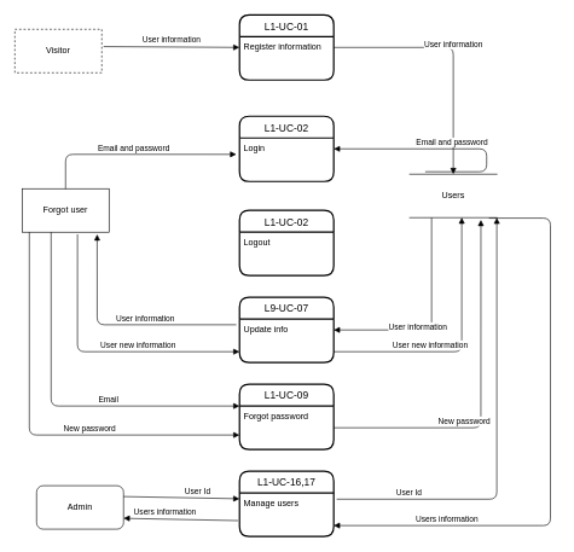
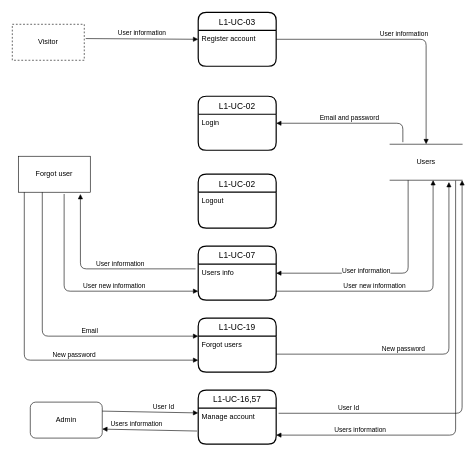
- <mxCell id="2" value="L1-UC-01" style="swimlane;childLayout=stackLayout;horizontal=1;startSize=30;horizontalStack=0;rounded=1;fontSize=14;fontStyle=0;strokeWidth=2;resizeParent=0;resizeLast=1;shadow=0;dashed=0;align=center;" parent="1" vertex="1"><mxGeometry x="330" y="20" width="130" height="90" as="geometry" /></mxCell>
+ <mxCell id="2" value="L1-UC-03" style="swimlane;childLayout=stackLayout;horizontal=1;startSize=30;horizontalStack=0;rounded=1;fontSize=14;fontStyle=0;strokeWidth=2;resizeParent=0;resizeLast=1;shadow=0;dashed=0;align=center;" parent="1" vertex="1"><mxGeometry x="330" y="20" width="130" height="90" as="geometry" /></mxCell>
- <mxCell id="3" value="Register information" style="align=left;strokeColor=none;fillColor=none;spacingLeft=4;fontSize=12;verticalAlign=top;resizable=0;rotatable=0;part=1;" parent="2" vertex="1"><mxGeometry y="30" width="130" height="60" as="geometry" /></mxCell>
+ <mxCell id="3" value="Register account" style="align=left;strokeColor=none;fillColor=none;spacingLeft=4;fontSize=12;verticalAlign=top;resizable=0;rotatable=0;part=1;" parent="2" vertex="1"><mxGeometry y="30" width="130" height="60" as="geometry" /></mxCell>
- <mxCell id="11" value="Email and password" style="html=1;verticalAlign=bottom;endArrow=block;entryX=-0.034;entryY=0.377;entryDx=0;entryDy=0;entryPerimeter=0;edgeStyle=orthogonalEdgeStyle;exitX=0.5;exitY=0;exitDx=0;exitDy=0;" parent="1" source="8" target="10" edge="1"><mxGeometry width="80" relative="1" as="geometry"><mxPoint x="90" y="240" as="sourcePoint" /><mxPoint x="340" y="75" as="targetPoint" /><Array as="points"><mxPoint x="90" y="213" /></Array></mxGeometry></mxCell>
- <mxCell id="7" value="Users" style="shape=partialRectangle;whiteSpace=wrap;html=1;left=0;right=0;fillColor=none;" parent="1" vertex="1"><mxGeometry x="565" y="240" width="120" height="60" as="geometry" /></mxCell>
+ <mxCell id="7" value="Users" style="shape=partialRectangle;whiteSpace=wrap;html=1;left=0;right=0;fillColor=none;" parent="1" vertex="1"><mxGeometry x="650" y="240" width="120" height="60" as="geometry" /></mxCell>
- <mxCell id="15" value="L9-UC-07" style="swimlane;childLayout=stackLayout;horizontal=1;startSize=30;horizontalStack=0;rounded=1;fontSize=14;fontStyle=0;strokeWidth=2;resizeParent=0;resizeLast=1;shadow=0;dashed=0;align=center;" parent="1" vertex="1"><mxGeometry x="330" y="410" width="130" height="90" as="geometry" /></mxCell>
+ <mxCell id="15" value="L1-UC-07" style="swimlane;childLayout=stackLayout;horizontal=1;startSize=30;horizontalStack=0;rounded=1;fontSize=14;fontStyle=0;strokeWidth=2;resizeParent=0;resizeLast=1;shadow=0;dashed=0;align=center;" parent="1" vertex="1"><mxGeometry x="330" y="410" width="130" height="90" as="geometry" /></mxCell>
- <mxCell id="16" value="Update info" style="align=left;strokeColor=none;fillColor=none;spacingLeft=4;fontSize=12;verticalAlign=top;resizable=0;rotatable=0;part=1;" parent="15" vertex="1"><mxGeometry y="30" width="130" height="60" as="geometry" /></mxCell>
+ <mxCell id="16" value="Users info" style="align=left;strokeColor=none;fillColor=none;spacingLeft=4;fontSize=12;verticalAlign=top;resizable=0;rotatable=0;part=1;" parent="15" vertex="1"><mxGeometry y="30" width="130" height="60" as="geometry" /></mxCell>
- <mxCell id="17" value="L1-UC-09" style="swimlane;childLayout=stackLayout;horizontal=1;startSize=30;horizontalStack=0;rounded=1;fontSize=14;fontStyle=0;strokeWidth=2;resizeParent=0;resizeLast=1;shadow=0;dashed=0;align=center;" parent="1" vertex="1"><mxGeometry x="330" y="530" width="130" height="90" as="geometry" /></mxCell>
+ <mxCell id="17" value="L1-UC-19" style="swimlane;childLayout=stackLayout;horizontal=1;startSize=30;horizontalStack=0;rounded=1;fontSize=14;fontStyle=0;strokeWidth=2;resizeParent=0;resizeLast=1;shadow=0;dashed=0;align=center;" parent="1" vertex="1"><mxGeometry x="330" y="530" width="130" height="90" as="geometry" /></mxCell>
- <mxCell id="18" value="Forgot password" style="align=left;strokeColor=none;fillColor=none;spacingLeft=4;fontSize=12;verticalAlign=top;resizable=0;rotatable=0;part=1;" parent="17" vertex="1"><mxGeometry y="30" width="130" height="60" as="geometry" /></mxCell>
+ <mxCell id="18" value="Forgot users" style="align=left;strokeColor=none;fillColor=none;spacingLeft=4;fontSize=12;verticalAlign=top;resizable=0;rotatable=0;part=1;" parent="17" vertex="1"><mxGeometry y="30" width="130" height="60" as="geometry" /></mxCell>
- <mxCell id="26" value="L1-UC-16,17" style="swimlane;childLayout=stackLayout;horizontal=1;startSize=30;horizontalStack=0;rounded=1;fontSize=14;fontStyle=0;strokeWidth=2;resizeParent=0;resizeLast=1;shadow=0;dashed=0;align=center;" parent="1" vertex="1"><mxGeometry x="330" y="650" width="130" height="90" as="geometry" /></mxCell>
+ <mxCell id="26" value="L1-UC-16,57" style="swimlane;childLayout=stackLayout;horizontal=1;startSize=30;horizontalStack=0;rounded=1;fontSize=14;fontStyle=0;strokeWidth=2;resizeParent=0;resizeLast=1;shadow=0;dashed=0;align=center;" parent="1" vertex="1"><mxGeometry x="330" y="650" width="130" height="90" as="geometry" /></mxCell>
- <mxCell id="27" value="Manage users" style="align=left;strokeColor=none;fillColor=none;spacingLeft=4;fontSize=12;verticalAlign=top;resizable=0;rotatable=0;part=1;" parent="26" vertex="1"><mxGeometry y="30" width="130" height="60" as="geometry" /></mxCell>
+ <mxCell id="27" value="Manage account" style="align=left;strokeColor=none;fillColor=none;spacingLeft=4;fontSize=12;verticalAlign=top;resizable=0;rotatable=0;part=1;" parent="26" vertex="1"><mxGeometry y="30" width="130" height="60" as="geometry" /></mxCell>
